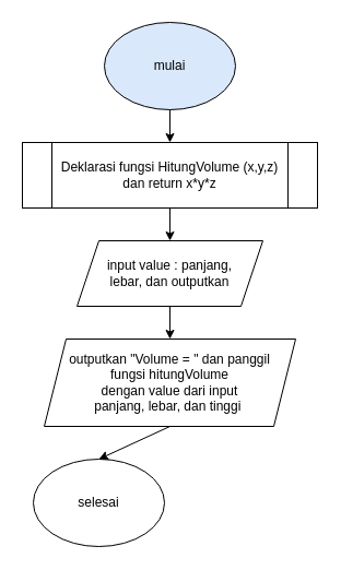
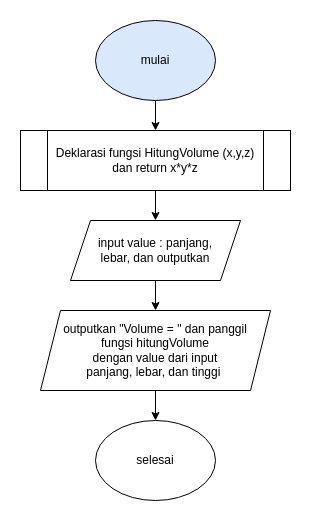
- <mxCell id="9" value="selesai" style="ellipse;whiteSpace=wrap;html=1;" vertex="1" parent="1"><mxGeometry x="30" y="420" width="120" height="80" as="geometry" /></mxCell>
+ <mxCell id="9" value="selesai" style="ellipse;whiteSpace=wrap;html=1;" vertex="1" parent="1"><mxGeometry x="95" y="420" width="120" height="80" as="geometry" /></mxCell>
